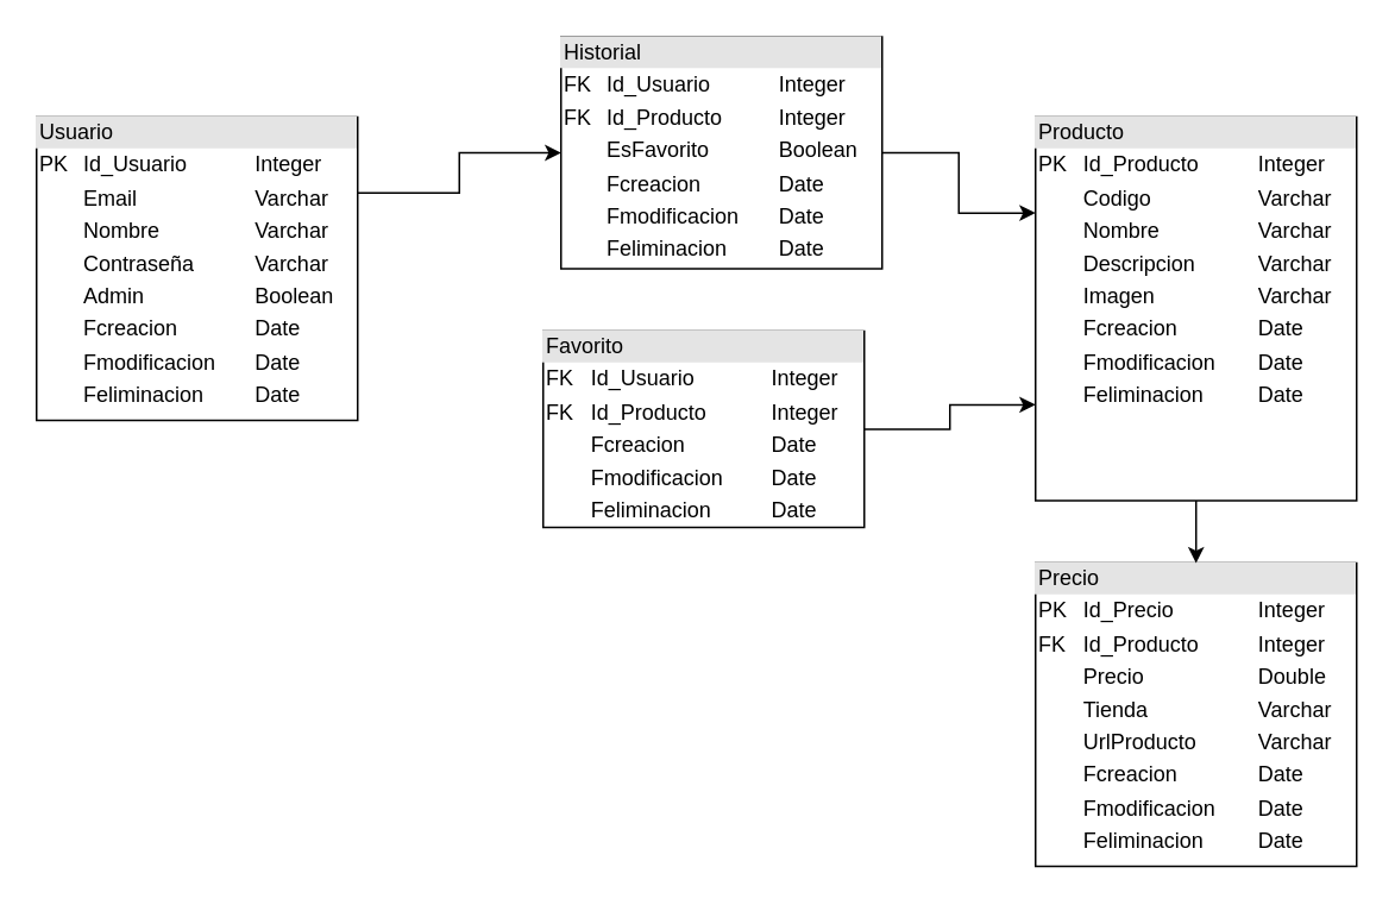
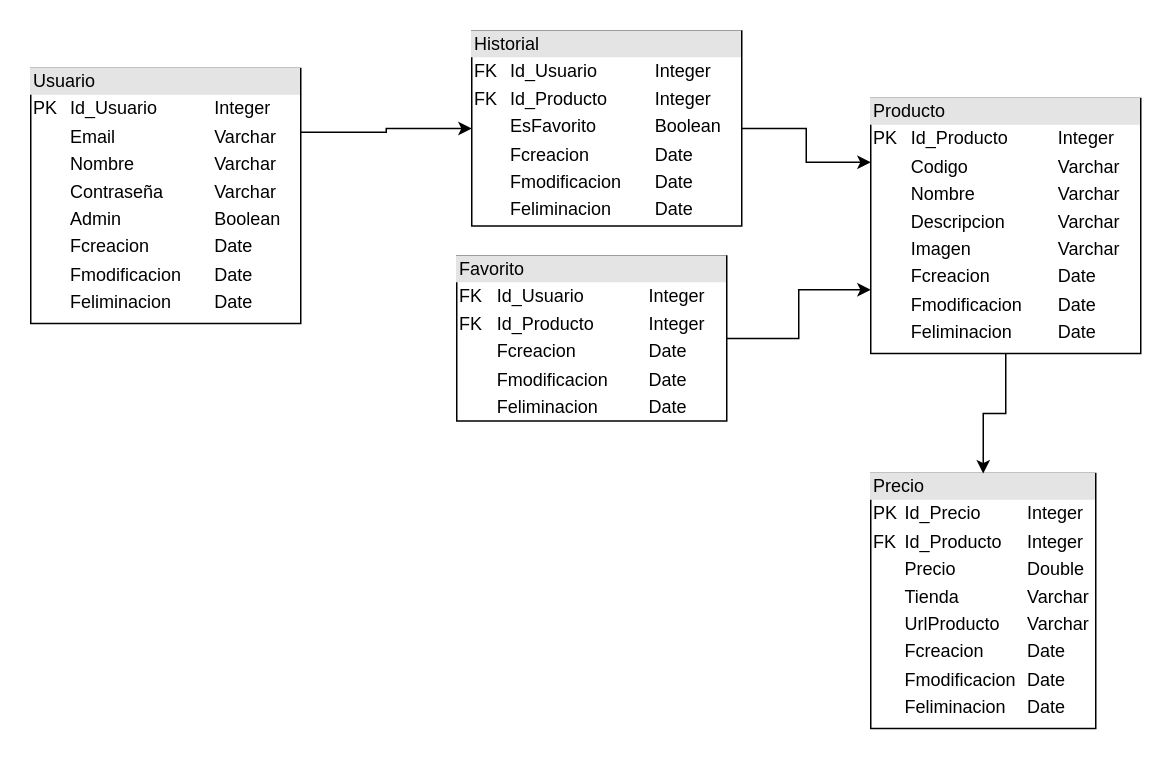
- <mxCell id="3" value="&lt;div style=&quot;box-sizing:border-box;width:100%;background:#e4e4e4;padding:2px;&quot;&gt;Usuario&lt;/div&gt;&lt;table style=&quot;width:100%;font-size:1em;&quot; cellpadding=&quot;2&quot; cellspacing=&quot;0&quot;&gt;&lt;tbody&gt;&lt;tr&gt;&lt;td&gt;PK&lt;br&gt;&lt;/td&gt;&lt;td&gt;Id_Usuario&lt;/td&gt;&lt;td&gt;Integer&lt;/td&gt;&lt;/tr&gt;&lt;tr&gt;&lt;td&gt;&lt;br&gt;&lt;/td&gt;&lt;td&gt;Email&lt;/td&gt;&lt;td&gt;Varchar&lt;/td&gt;&lt;/tr&gt;&lt;tr&gt;&lt;td&gt;&lt;br&gt;&lt;/td&gt;&lt;td&gt;Nombre&lt;/td&gt;&lt;td&gt;Varchar&lt;br&gt;&lt;/td&gt;&lt;/tr&gt;&lt;tr&gt;&lt;td&gt;&lt;/td&gt;&lt;td&gt;Contraseña&lt;/td&gt;&lt;td&gt;Varchar&lt;br&gt;&lt;/td&gt;&lt;/tr&gt;&lt;tr&gt;&lt;td&gt;&lt;br&gt;&lt;/td&gt;&lt;td&gt;Admin&lt;/td&gt;&lt;td&gt;Boolean&lt;/td&gt;&lt;/tr&gt;&lt;tr&gt;&lt;td&gt;&lt;br&gt;&lt;/td&gt;&lt;td&gt;Fcreacion&lt;/td&gt;&lt;td&gt;Date&lt;/td&gt;&lt;/tr&gt;&lt;tr&gt;&lt;td&gt;&lt;br&gt;&lt;/td&gt;&lt;td&gt;Fmodificacion&lt;/td&gt;&lt;td&gt;Date&lt;/td&gt;&lt;/tr&gt;&lt;tr&gt;&lt;td&gt;&lt;br&gt;&lt;/td&gt;&lt;td&gt;Feliminacion&lt;/td&gt;&lt;td&gt;Date&lt;/td&gt;&lt;/tr&gt;&lt;/tbody&gt;&lt;/table&gt;" style="verticalAlign=top;align=left;overflow=fill;html=1;" parent="1" vertex="1"><mxGeometry x="20" y="65" width="180" height="170" as="geometry" /></mxCell>
+ <mxCell id="3" value="&lt;div style=&quot;box-sizing:border-box;width:100%;background:#e4e4e4;padding:2px;&quot;&gt;Usuario&lt;/div&gt;&lt;table style=&quot;width:100%;font-size:1em;&quot; cellpadding=&quot;2&quot; cellspacing=&quot;0&quot;&gt;&lt;tbody&gt;&lt;tr&gt;&lt;td&gt;PK&lt;br&gt;&lt;/td&gt;&lt;td&gt;Id_Usuario&lt;/td&gt;&lt;td&gt;Integer&lt;/td&gt;&lt;/tr&gt;&lt;tr&gt;&lt;td&gt;&lt;br&gt;&lt;/td&gt;&lt;td&gt;Email&lt;/td&gt;&lt;td&gt;Varchar&lt;/td&gt;&lt;/tr&gt;&lt;tr&gt;&lt;td&gt;&lt;br&gt;&lt;/td&gt;&lt;td&gt;Nombre&lt;/td&gt;&lt;td&gt;Varchar&lt;br&gt;&lt;/td&gt;&lt;/tr&gt;&lt;tr&gt;&lt;td&gt;&lt;/td&gt;&lt;td&gt;Contraseña&lt;/td&gt;&lt;td&gt;Varchar&lt;br&gt;&lt;/td&gt;&lt;/tr&gt;&lt;tr&gt;&lt;td&gt;&lt;br&gt;&lt;/td&gt;&lt;td&gt;Admin&lt;/td&gt;&lt;td&gt;Boolean&lt;/td&gt;&lt;/tr&gt;&lt;tr&gt;&lt;td&gt;&lt;br&gt;&lt;/td&gt;&lt;td&gt;Fcreacion&lt;/td&gt;&lt;td&gt;Date&lt;/td&gt;&lt;/tr&gt;&lt;tr&gt;&lt;td&gt;&lt;br&gt;&lt;/td&gt;&lt;td&gt;Fmodificacion&lt;/td&gt;&lt;td&gt;Date&lt;/td&gt;&lt;/tr&gt;&lt;tr&gt;&lt;td&gt;&lt;br&gt;&lt;/td&gt;&lt;td&gt;Feliminacion&lt;/td&gt;&lt;td&gt;Date&lt;/td&gt;&lt;/tr&gt;&lt;/tbody&gt;&lt;/table&gt;" style="verticalAlign=top;align=left;overflow=fill;html=1;" parent="1" vertex="1"><mxGeometry x="20" y="45" width="180" height="170" as="geometry" /></mxCell>
- <mxCell id="8" value="&lt;div style=&quot;box-sizing:border-box;width:100%;background:#e4e4e4;padding:2px;&quot;&gt;Producto&lt;/div&gt;&lt;table style=&quot;width:100%;font-size:1em;&quot; cellpadding=&quot;2&quot; cellspacing=&quot;0&quot;&gt;&lt;tbody&gt;&lt;tr&gt;&lt;td&gt;PK&lt;br&gt;&lt;/td&gt;&lt;td&gt;Id_Producto&lt;/td&gt;&lt;td&gt;Integer&lt;/td&gt;&lt;/tr&gt;&lt;tr&gt;&lt;td&gt;&lt;br&gt;&lt;/td&gt;&lt;td&gt;Codigo&lt;/td&gt;&lt;td&gt;Varchar&lt;/td&gt;&lt;/tr&gt;&lt;tr&gt;&lt;td&gt;&lt;br&gt;&lt;/td&gt;&lt;td&gt;Nombre&lt;br&gt;&lt;/td&gt;&lt;td&gt;Varchar&lt;br&gt;&lt;/td&gt;&lt;/tr&gt;&lt;tr&gt;&lt;td&gt;&lt;/td&gt;&lt;td&gt;Descripcion&lt;/td&gt;&lt;td&gt;Varchar&lt;br&gt;&lt;/td&gt;&lt;/tr&gt;&lt;tr&gt;&lt;td&gt;&lt;br&gt;&lt;/td&gt;&lt;td&gt;Imagen&lt;/td&gt;&lt;td&gt;Varchar&lt;/td&gt;&lt;/tr&gt;&lt;tr&gt;&lt;td&gt;&lt;br&gt;&lt;/td&gt;&lt;td&gt;Fcreacion&lt;br&gt;&lt;/td&gt;&lt;td&gt;Date&lt;/td&gt;&lt;/tr&gt;&lt;tr&gt;&lt;td&gt;&lt;br&gt;&lt;/td&gt;&lt;td&gt;Fmodificacion&lt;br&gt;&lt;/td&gt;&lt;td&gt;Date&lt;br&gt;&lt;/td&gt;&lt;/tr&gt;&lt;tr&gt;&lt;td&gt;&lt;br&gt;&lt;/td&gt;&lt;td&gt;Feliminacion&lt;br&gt;&lt;/td&gt;&lt;td&gt;Date&lt;br&gt;&lt;/td&gt;&lt;/tr&gt;&lt;/tbody&gt;&lt;/table&gt;" style="verticalAlign=top;align=left;overflow=fill;html=1;" vertex="1" parent="1"><mxGeometry x="580" y="65" width="180" height="215" as="geometry" /></mxCell>
+ <mxCell id="8" value="&lt;div style=&quot;box-sizing:border-box;width:100%;background:#e4e4e4;padding:2px;&quot;&gt;Producto&lt;/div&gt;&lt;table style=&quot;width:100%;font-size:1em;&quot; cellpadding=&quot;2&quot; cellspacing=&quot;0&quot;&gt;&lt;tbody&gt;&lt;tr&gt;&lt;td&gt;PK&lt;br&gt;&lt;/td&gt;&lt;td&gt;Id_Producto&lt;/td&gt;&lt;td&gt;Integer&lt;/td&gt;&lt;/tr&gt;&lt;tr&gt;&lt;td&gt;&lt;br&gt;&lt;/td&gt;&lt;td&gt;Codigo&lt;/td&gt;&lt;td&gt;Varchar&lt;/td&gt;&lt;/tr&gt;&lt;tr&gt;&lt;td&gt;&lt;br&gt;&lt;/td&gt;&lt;td&gt;Nombre&lt;br&gt;&lt;/td&gt;&lt;td&gt;Varchar&lt;br&gt;&lt;/td&gt;&lt;/tr&gt;&lt;tr&gt;&lt;td&gt;&lt;/td&gt;&lt;td&gt;Descripcion&lt;/td&gt;&lt;td&gt;Varchar&lt;br&gt;&lt;/td&gt;&lt;/tr&gt;&lt;tr&gt;&lt;td&gt;&lt;br&gt;&lt;/td&gt;&lt;td&gt;Imagen&lt;/td&gt;&lt;td&gt;Varchar&lt;/td&gt;&lt;/tr&gt;&lt;tr&gt;&lt;td&gt;&lt;br&gt;&lt;/td&gt;&lt;td&gt;Fcreacion&lt;br&gt;&lt;/td&gt;&lt;td&gt;Date&lt;/td&gt;&lt;/tr&gt;&lt;tr&gt;&lt;td&gt;&lt;br&gt;&lt;/td&gt;&lt;td&gt;Fmodificacion&lt;br&gt;&lt;/td&gt;&lt;td&gt;Date&lt;br&gt;&lt;/td&gt;&lt;/tr&gt;&lt;tr&gt;&lt;td&gt;&lt;br&gt;&lt;/td&gt;&lt;td&gt;Feliminacion&lt;br&gt;&lt;/td&gt;&lt;td&gt;Date&lt;br&gt;&lt;/td&gt;&lt;/tr&gt;&lt;/tbody&gt;&lt;/table&gt;" style="verticalAlign=top;align=left;overflow=fill;html=1;" vertex="1" parent="1"><mxGeometry x="580" y="65" width="180" height="170" as="geometry" /></mxCell>
- <mxCell id="5" value="&lt;div style=&quot;box-sizing:border-box;width:100%;background:#e4e4e4;padding:2px;&quot;&gt;Favorito&lt;/div&gt;&lt;table style=&quot;width:100%;font-size:1em;&quot; cellpadding=&quot;2&quot; cellspacing=&quot;0&quot;&gt;&lt;tbody&gt;&lt;tr&gt;&lt;td&gt;FK&lt;br&gt;&lt;/td&gt;&lt;td&gt;Id_Usuario&lt;/td&gt;&lt;td&gt;Integer&lt;/td&gt;&lt;/tr&gt;&lt;tr&gt;&lt;td&gt;FK&lt;/td&gt;&lt;td&gt;Id_Producto&lt;br&gt;&lt;/td&gt;&lt;td&gt;Integer&lt;br&gt;&lt;/td&gt;&lt;/tr&gt;&lt;tr&gt;&lt;td&gt;&lt;br&gt;&lt;/td&gt;&lt;td&gt;Fcreacion&lt;/td&gt;&lt;td&gt;Date&lt;/td&gt;&lt;/tr&gt;&lt;tr&gt;&lt;td&gt;&lt;br&gt;&lt;/td&gt;&lt;td&gt;Fmodificacion&lt;br&gt;&lt;/td&gt;&lt;td&gt;Date&lt;/td&gt;&lt;/tr&gt;&lt;tr&gt;&lt;td&gt;&lt;br&gt;&lt;/td&gt;&lt;td&gt;Feliminacion&lt;br&gt;&lt;/td&gt;&lt;td&gt;Date&lt;br&gt;&lt;/td&gt;&lt;/tr&gt;&lt;/tbody&gt;&lt;/table&gt;" style="verticalAlign=top;align=left;overflow=fill;html=1;" parent="1" vertex="1"><mxGeometry x="304" y="185" width="180" height="110" as="geometry" /></mxCell>
+ <mxCell id="5" value="&lt;div style=&quot;box-sizing:border-box;width:100%;background:#e4e4e4;padding:2px;&quot;&gt;Favorito&lt;/div&gt;&lt;table style=&quot;width:100%;font-size:1em;&quot; cellpadding=&quot;2&quot; cellspacing=&quot;0&quot;&gt;&lt;tbody&gt;&lt;tr&gt;&lt;td&gt;FK&lt;br&gt;&lt;/td&gt;&lt;td&gt;Id_Usuario&lt;/td&gt;&lt;td&gt;Integer&lt;/td&gt;&lt;/tr&gt;&lt;tr&gt;&lt;td&gt;FK&lt;/td&gt;&lt;td&gt;Id_Producto&lt;br&gt;&lt;/td&gt;&lt;td&gt;Integer&lt;br&gt;&lt;/td&gt;&lt;/tr&gt;&lt;tr&gt;&lt;td&gt;&lt;br&gt;&lt;/td&gt;&lt;td&gt;Fcreacion&lt;/td&gt;&lt;td&gt;Date&lt;/td&gt;&lt;/tr&gt;&lt;tr&gt;&lt;td&gt;&lt;br&gt;&lt;/td&gt;&lt;td&gt;Fmodificacion&lt;br&gt;&lt;/td&gt;&lt;td&gt;Date&lt;/td&gt;&lt;/tr&gt;&lt;tr&gt;&lt;td&gt;&lt;br&gt;&lt;/td&gt;&lt;td&gt;Feliminacion&lt;br&gt;&lt;/td&gt;&lt;td&gt;Date&lt;br&gt;&lt;/td&gt;&lt;/tr&gt;&lt;/tbody&gt;&lt;/table&gt;" style="verticalAlign=top;align=left;overflow=fill;html=1;" parent="1" vertex="1"><mxGeometry x="304" y="170" width="180" height="110" as="geometry" /></mxCell>
- <mxCell id="6" value="&lt;div style=&quot;box-sizing:border-box;width:100%;background:#e4e4e4;padding:2px;&quot;&gt;Precio&lt;/div&gt;&lt;table style=&quot;width:100%;font-size:1em;&quot; cellpadding=&quot;2&quot; cellspacing=&quot;0&quot;&gt;&lt;tbody&gt;&lt;tr&gt;&lt;td&gt;PK&lt;br&gt;&lt;/td&gt;&lt;td&gt;Id_Precio&lt;/td&gt;&lt;td&gt;Integer&lt;/td&gt;&lt;/tr&gt;&lt;tr&gt;&lt;td&gt;FK&lt;/td&gt;&lt;td&gt;Id_Producto&lt;/td&gt;&lt;td&gt;Integer&lt;/td&gt;&lt;/tr&gt;&lt;tr&gt;&lt;td&gt;&lt;/td&gt;&lt;td&gt;Precio&lt;/td&gt;&lt;td&gt;Double&lt;br&gt;&lt;/td&gt;&lt;/tr&gt;&lt;tr&gt;&lt;td&gt;&lt;br&gt;&lt;/td&gt;&lt;td&gt;Tienda&lt;/td&gt;&lt;td&gt;Varchar&lt;br&gt;&lt;/td&gt;&lt;/tr&gt;&lt;tr&gt;&lt;td&gt;&lt;br&gt;&lt;/td&gt;&lt;td&gt;UrlProducto&lt;/td&gt;&lt;td&gt;Varchar&lt;/td&gt;&lt;/tr&gt;&lt;tr&gt;&lt;td&gt;&lt;br&gt;&lt;/td&gt;&lt;td&gt;Fcreacion&lt;br&gt;&lt;/td&gt;&lt;td&gt;Date&lt;/td&gt;&lt;/tr&gt;&lt;tr&gt;&lt;td&gt;&lt;br&gt;&lt;/td&gt;&lt;td&gt;Fmodificacion&lt;br&gt;&lt;/td&gt;&lt;td&gt;Date&lt;/td&gt;&lt;/tr&gt;&lt;tr&gt;&lt;td&gt;&lt;br&gt;&lt;/td&gt;&lt;td&gt;Feliminacion&lt;br&gt;&lt;/td&gt;&lt;td&gt;Date&lt;/td&gt;&lt;/tr&gt;&lt;/tbody&gt;&lt;/table&gt;" style="verticalAlign=top;align=left;overflow=fill;html=1;" parent="1" vertex="1"><mxGeometry x="580" y="315" width="180" height="170" as="geometry" /></mxCell>
+ <mxCell id="6" value="&lt;div style=&quot;box-sizing:border-box;width:100%;background:#e4e4e4;padding:2px;&quot;&gt;Precio&lt;/div&gt;&lt;table style=&quot;width:100%;font-size:1em;&quot; cellpadding=&quot;2&quot; cellspacing=&quot;0&quot;&gt;&lt;tbody&gt;&lt;tr&gt;&lt;td&gt;PK&lt;br&gt;&lt;/td&gt;&lt;td&gt;Id_Precio&lt;/td&gt;&lt;td&gt;Integer&lt;/td&gt;&lt;/tr&gt;&lt;tr&gt;&lt;td&gt;FK&lt;/td&gt;&lt;td&gt;Id_Producto&lt;/td&gt;&lt;td&gt;Integer&lt;/td&gt;&lt;/tr&gt;&lt;tr&gt;&lt;td&gt;&lt;/td&gt;&lt;td&gt;Precio&lt;/td&gt;&lt;td&gt;Double&lt;br&gt;&lt;/td&gt;&lt;/tr&gt;&lt;tr&gt;&lt;td&gt;&lt;br&gt;&lt;/td&gt;&lt;td&gt;Tienda&lt;/td&gt;&lt;td&gt;Varchar&lt;br&gt;&lt;/td&gt;&lt;/tr&gt;&lt;tr&gt;&lt;td&gt;&lt;br&gt;&lt;/td&gt;&lt;td&gt;UrlProducto&lt;/td&gt;&lt;td&gt;Varchar&lt;/td&gt;&lt;/tr&gt;&lt;tr&gt;&lt;td&gt;&lt;br&gt;&lt;/td&gt;&lt;td&gt;Fcreacion&lt;br&gt;&lt;/td&gt;&lt;td&gt;Date&lt;/td&gt;&lt;/tr&gt;&lt;tr&gt;&lt;td&gt;&lt;br&gt;&lt;/td&gt;&lt;td&gt;Fmodificacion&lt;br&gt;&lt;/td&gt;&lt;td&gt;Date&lt;/td&gt;&lt;/tr&gt;&lt;tr&gt;&lt;td&gt;&lt;br&gt;&lt;/td&gt;&lt;td&gt;Feliminacion&lt;br&gt;&lt;/td&gt;&lt;td&gt;Date&lt;/td&gt;&lt;/tr&gt;&lt;/tbody&gt;&lt;/table&gt;" style="verticalAlign=top;align=left;overflow=fill;html=1;" parent="1" vertex="1"><mxGeometry x="580" y="315" width="150" height="170" as="geometry" /></mxCell>
